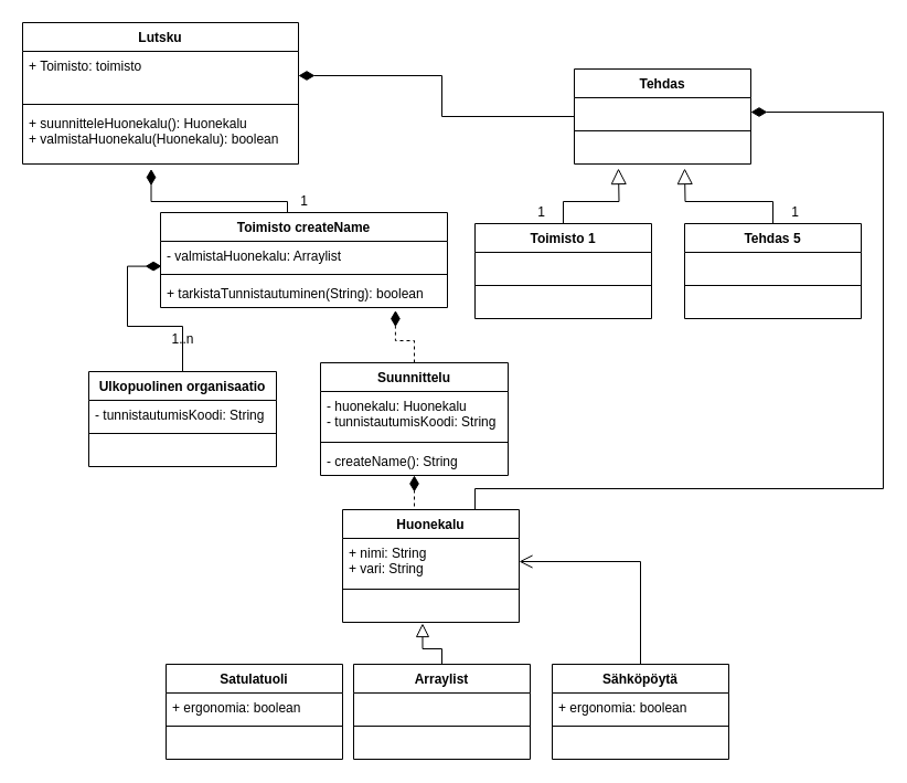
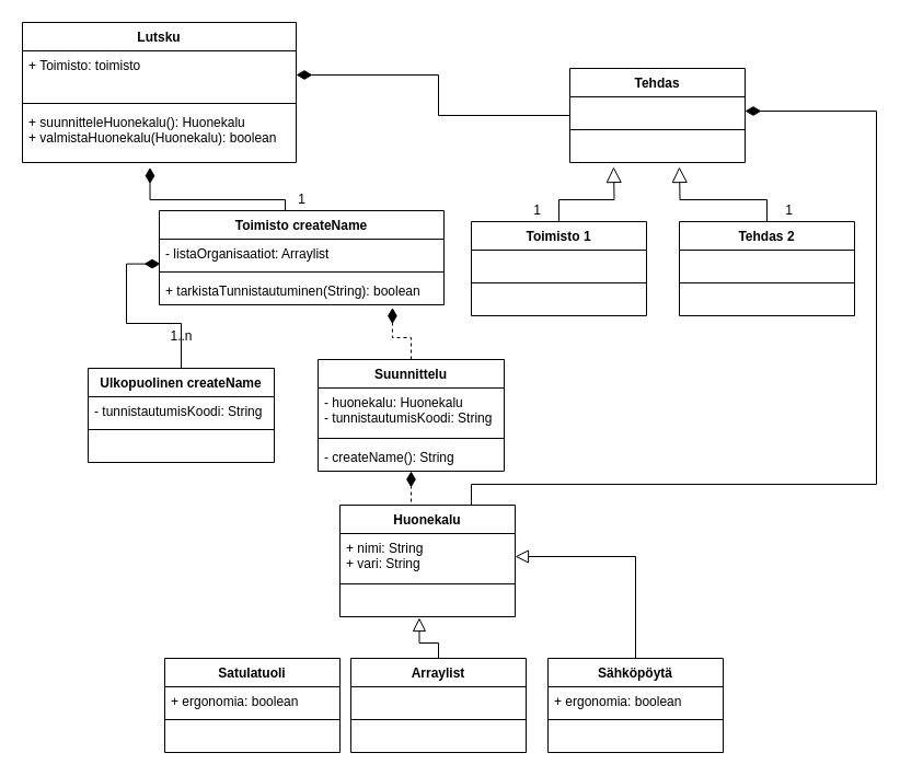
- <mxCell id="21" value="Tehdas 5" style="swimlane;fontStyle=1;align=center;verticalAlign=top;childLayout=stackLayout;horizontal=1;startSize=26;horizontalStack=0;resizeParent=1;resizeParentMax=0;resizeLast=0;collapsible=1;marginBottom=0;" vertex="1" parent="1"><mxGeometry x="620" y="202" width="160" height="86" as="geometry" /></mxCell>
+ <mxCell id="21" value="Tehdas 2" style="swimlane;fontStyle=1;align=center;verticalAlign=top;childLayout=stackLayout;horizontal=1;startSize=26;horizontalStack=0;resizeParent=1;resizeParentMax=0;resizeLast=0;collapsible=1;marginBottom=0;" vertex="1" parent="1"><mxGeometry x="620" y="202" width="160" height="86" as="geometry" /></mxCell>
- <mxCell id="43" value="- valmistaHuonekalu: Arraylist " style="text;strokeColor=none;fillColor=none;align=left;verticalAlign=top;spacingLeft=4;spacingRight=4;overflow=hidden;rotatable=0;points=[[0,0.5],[1,0.5]];portConstraint=eastwest;" vertex="1" parent="42"><mxGeometry y="26" width="260" height="26" as="geometry" /></mxCell>
+ <mxCell id="43" value="- listaOrganisaatiot: Arraylist " style="text;strokeColor=none;fillColor=none;align=left;verticalAlign=top;spacingLeft=4;spacingRight=4;overflow=hidden;rotatable=0;points=[[0,0.5],[1,0.5]];portConstraint=eastwest;" vertex="1" parent="42"><mxGeometry y="26" width="260" height="26" as="geometry" /></mxCell>
- <mxCell id="50" value="Ulkopuolinen organisaatio" style="swimlane;fontStyle=1;align=center;verticalAlign=top;childLayout=stackLayout;horizontal=1;startSize=26;horizontalStack=0;resizeParent=1;resizeParentMax=0;resizeLast=0;collapsible=1;marginBottom=0;" vertex="1" parent="1"><mxGeometry x="80" y="336" width="170" height="86" as="geometry" /></mxCell>
+ <mxCell id="50" value="Ulkopuolinen createName" style="swimlane;fontStyle=1;align=center;verticalAlign=top;childLayout=stackLayout;horizontal=1;startSize=26;horizontalStack=0;resizeParent=1;resizeParentMax=0;resizeLast=0;collapsible=1;marginBottom=0;" vertex="1" parent="1"><mxGeometry x="80" y="336" width="170" height="86" as="geometry" /></mxCell>
- <mxCell id="10" style="edgeStyle=orthogonalEdgeStyle;rounded=0;orthogonalLoop=1;jettySize=auto;html=1;entryX=1;entryY=0.5;entryDx=0;entryDy=0;endArrow=open;endFill=0;endSize=10;" edge="1" parent="1" source="11" target="28"><mxGeometry relative="1" as="geometry" /></mxCell>
+ <mxCell id="10" style="edgeStyle=orthogonalEdgeStyle;rounded=0;orthogonalLoop=1;jettySize=auto;html=1;entryX=1;entryY=0.5;entryDx=0;entryDy=0;endArrow=block;endFill=0;endSize=10;" edge="1" parent="1" source="11" target="28"><mxGeometry relative="1" as="geometry" /></mxCell>
